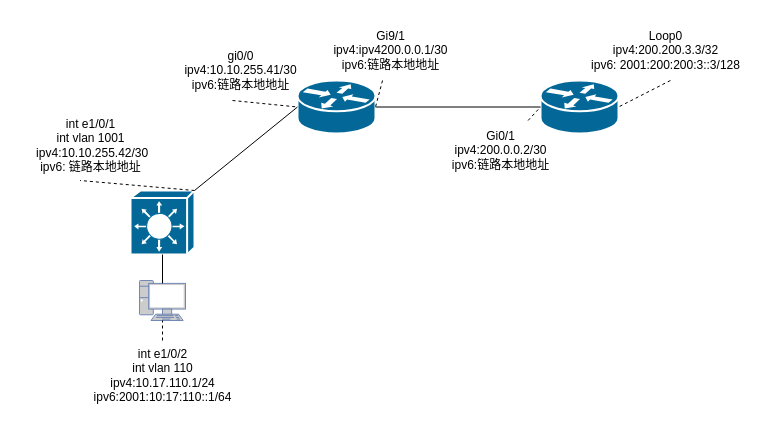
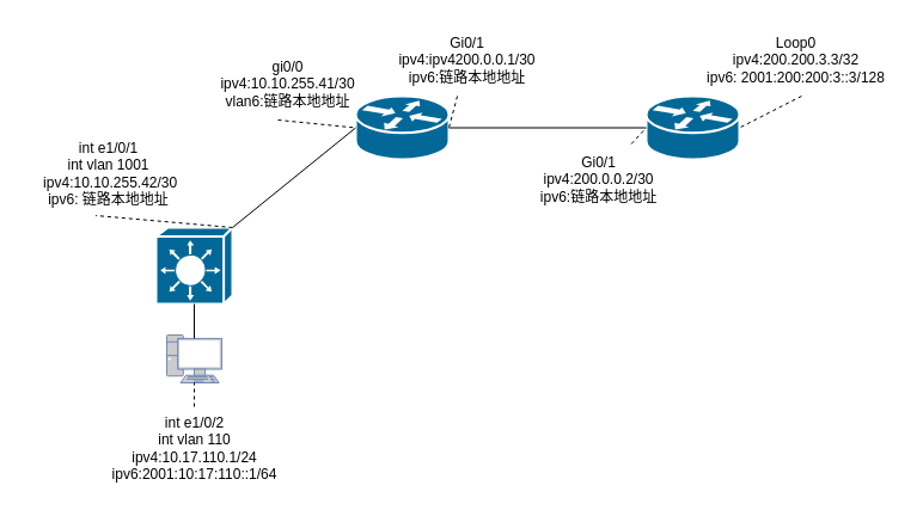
- <mxCell id="8" value="Gi9/1&lt;br&gt;ipv4:ipv4200.0.0.1/30&lt;br&gt;ipv6:链路本地地址" style="text;html=1;align=center;verticalAlign=middle;resizable=0;points=[];autosize=1;strokeColor=none;fillColor=none;" vertex="1" parent="1"><mxGeometry x="320" y="20" width="140" height="60" as="geometry" /></mxCell>
+ <mxCell id="8" value="Gi0/1&lt;br&gt;ipv4:ipv4200.0.0.1/30&lt;br&gt;ipv6:链路本地地址" style="text;html=1;align=center;verticalAlign=middle;resizable=0;points=[];autosize=1;strokeColor=none;fillColor=none;" vertex="1" parent="1"><mxGeometry x="320" y="20" width="140" height="60" as="geometry" /></mxCell>
- <mxCell id="7" value="gi0/0&lt;br&gt;ipv4:10.10.255.41/30&lt;br&gt;ipv6:链路本地地址" style="text;html=1;align=center;verticalAlign=middle;resizable=0;points=[];autosize=1;strokeColor=none;fillColor=none;" vertex="1" parent="1"><mxGeometry x="170" y="40" width="140" height="60" as="geometry" /></mxCell>
+ <mxCell id="7" value="gi0/0&lt;br&gt;ipv4:10.10.255.41/30&lt;br&gt;vlan6:链路本地地址" style="text;html=1;align=center;verticalAlign=middle;resizable=0;points=[];autosize=1;strokeColor=none;fillColor=none;" vertex="1" parent="1"><mxGeometry x="170" y="40" width="140" height="60" as="geometry" /></mxCell>
